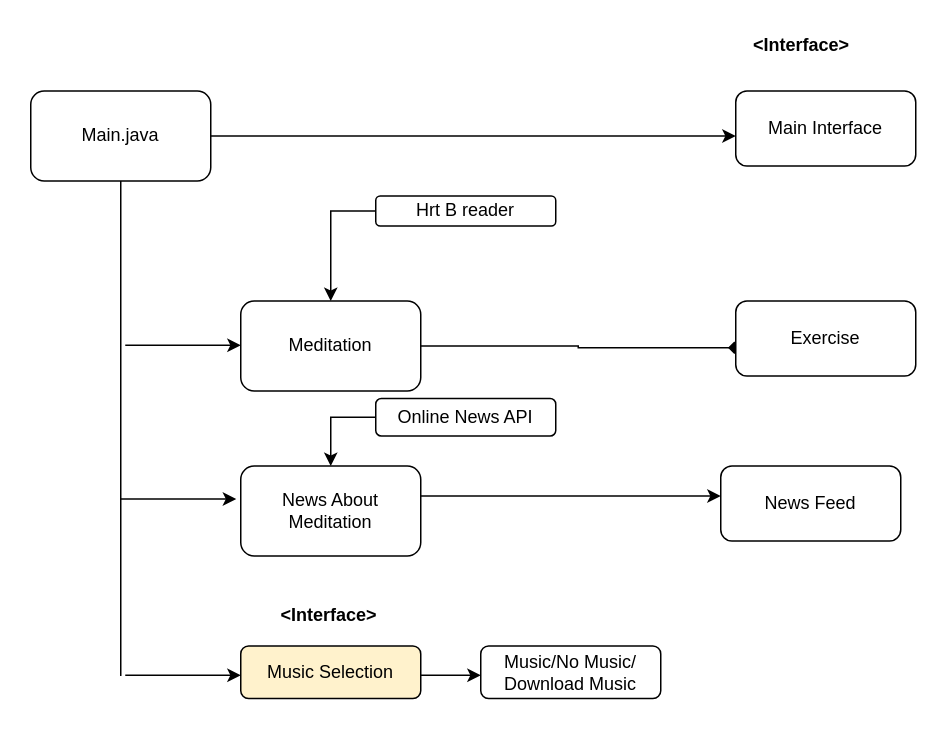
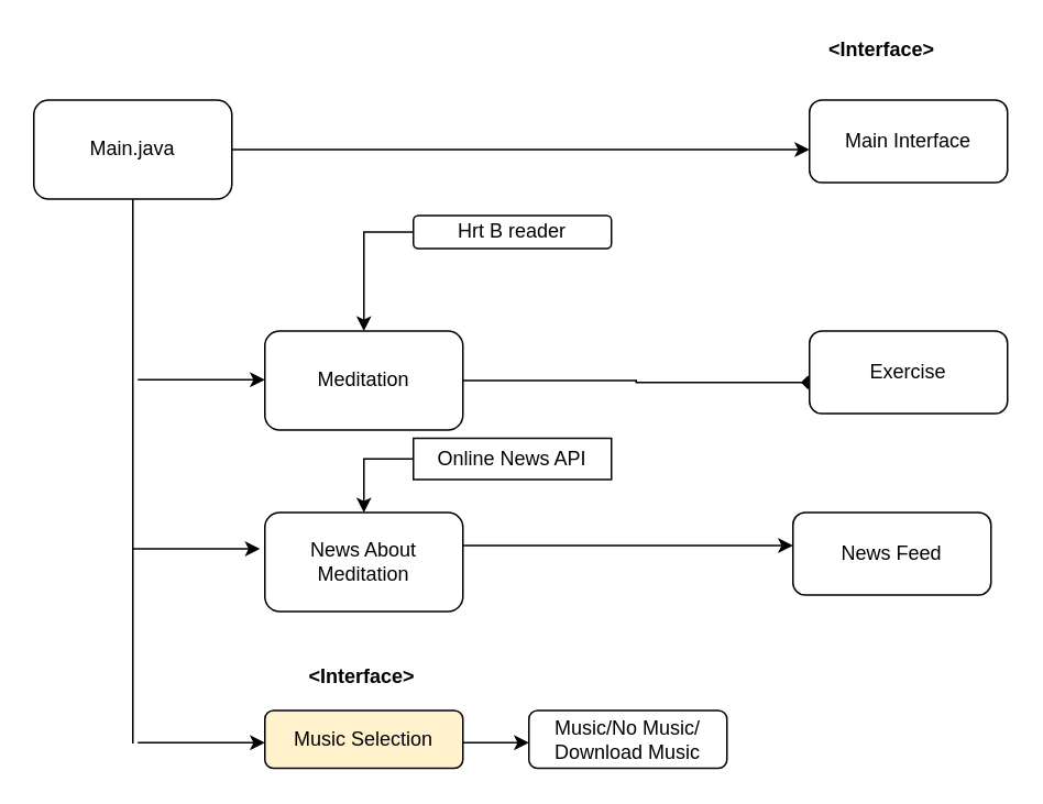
- <mxCell id="19" value="Online News API" style="rounded=1;whiteSpace=wrap;html=1;" vertex="1" parent="1"><mxGeometry x="250" y="265" width="120" height="25" as="geometry" /></mxCell>
+ <mxCell id="19" value="Online News API" style="whiteSpace=wrap;html=1;rounded=0;" vertex="1" parent="1"><mxGeometry x="250" y="265" width="120" height="25" as="geometry" /></mxCell>
